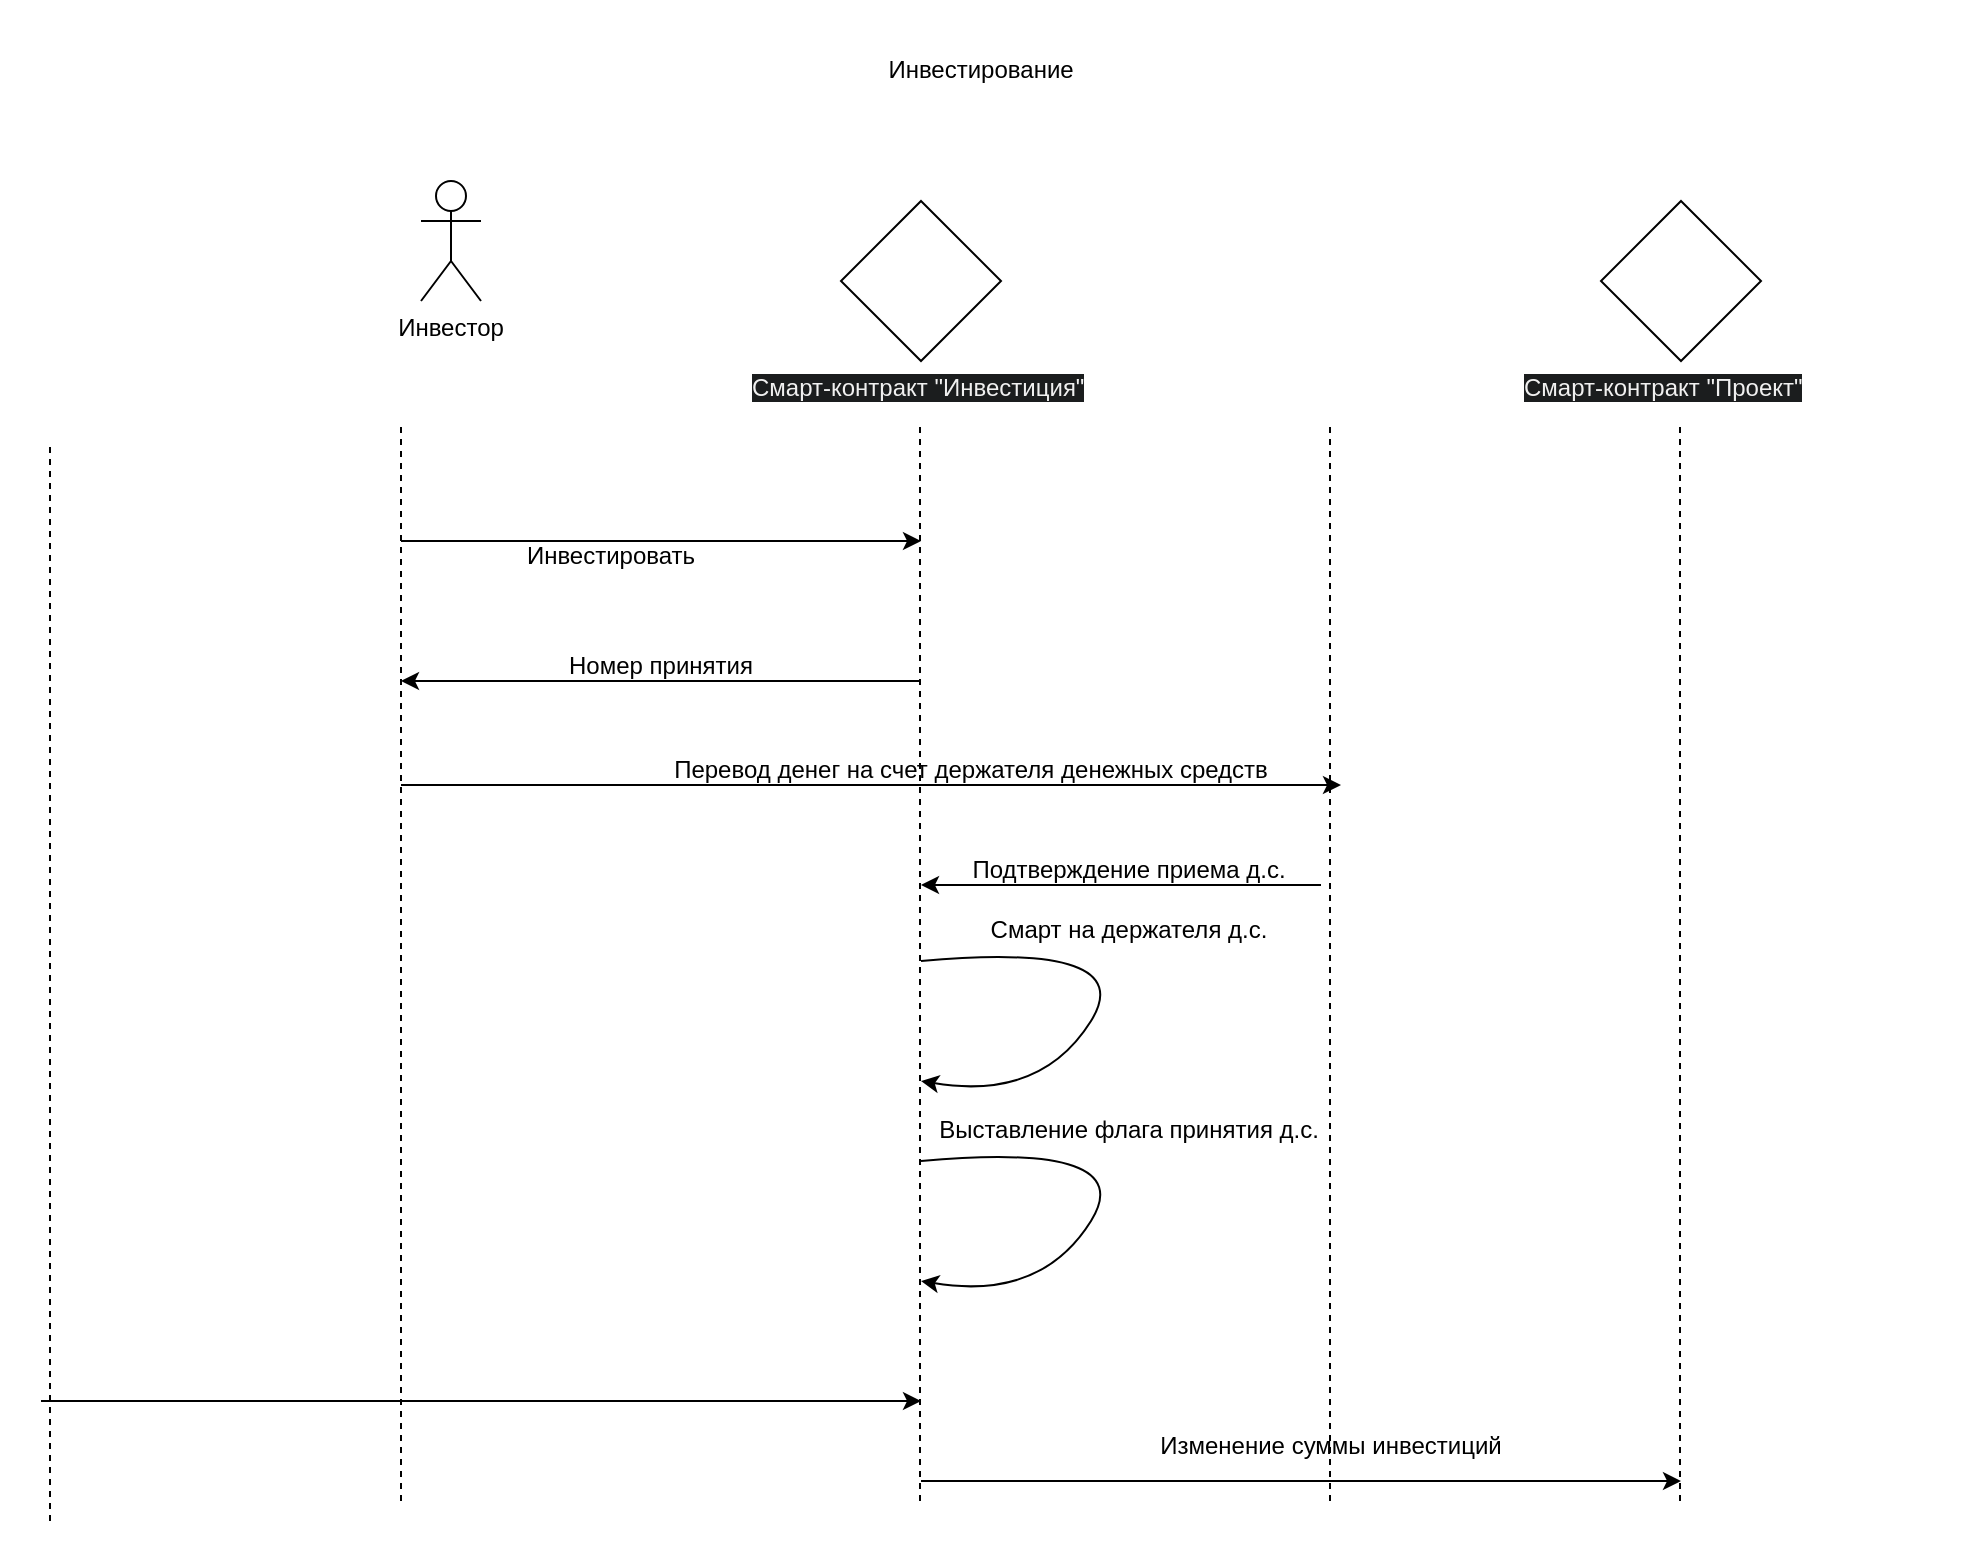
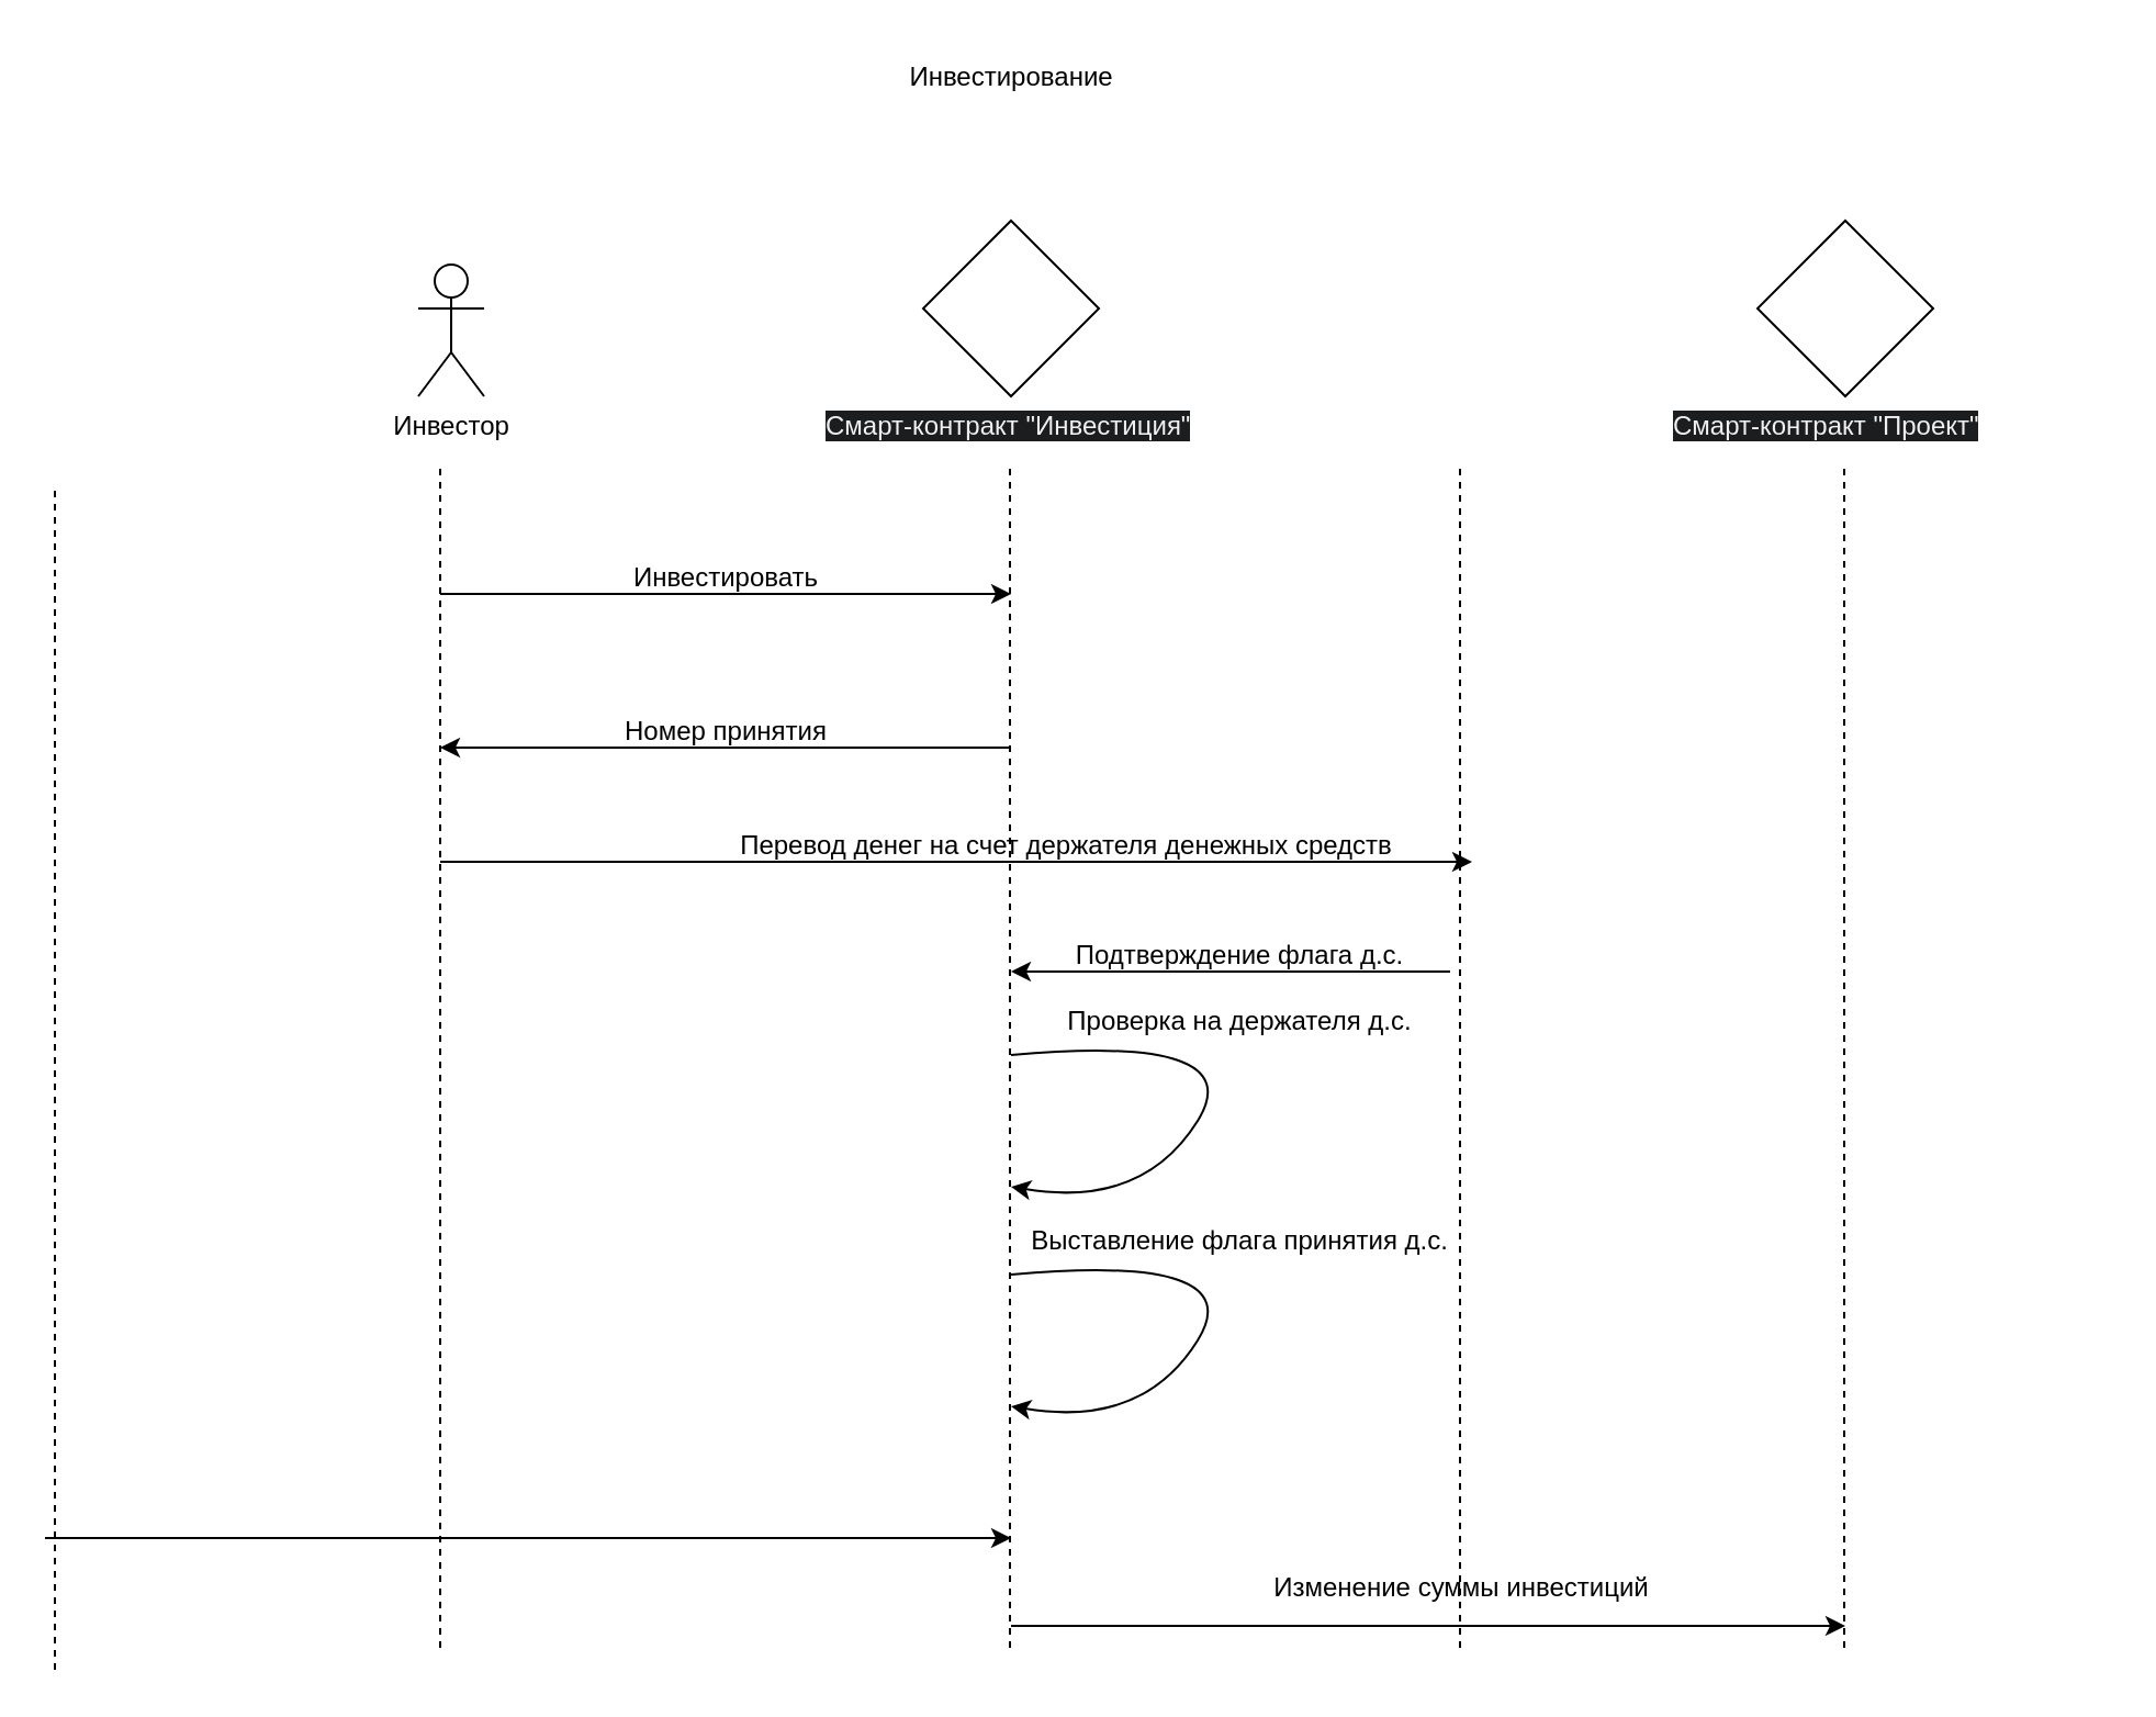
- <mxCell id="12" value="Инвестирование" style="text;html=1;align=center;verticalAlign=middle;resizable=0;points=[];autosize=1;strokeColor=none;fillColor=none;" vertex="1" parent="1"><mxGeometry x="430" y="20" width="120" height="30" as="geometry" /></mxCell>
+ <mxCell id="12" value="Инвестирование" style="text;html=1;align=center;verticalAlign=middle;resizable=0;points=[];autosize=1;strokeColor=none;fillColor=none;" vertex="1" parent="1"><mxGeometry x="400" width="120" height="30" as="geometry" y="20" /></mxCell>
- <mxCell id="2" value="Инвестор" style="shape=umlActor;verticalLabelPosition=bottom;verticalAlign=top;html=1;outlineConnect=0;" vertex="1" parent="1"><mxGeometry x="210" y="90" width="30" height="60" as="geometry" /></mxCell>
+ <mxCell id="2" value="Инвестор" style="shape=umlActor;verticalLabelPosition=bottom;verticalAlign=top;html=1;outlineConnect=0;" vertex="1" parent="1"><mxGeometry x="190" y="120" width="30" height="60" as="geometry" /></mxCell>
- <mxCell id="11" value="Инвестировать" style="text;html=1;align=center;verticalAlign=middle;resizable=0;points=[];autosize=1;strokeColor=none;fillColor=none;" vertex="1" parent="1"><mxGeometry x="250" y="263" width="110" height="30" as="geometry" /></mxCell>
+ <mxCell id="11" value="Инвестировать" style="text;html=1;align=center;verticalAlign=middle;resizable=0;points=[];autosize=1;strokeColor=none;fillColor=none;" vertex="1" parent="1"><mxGeometry x="275" y="248" width="110" height="30" as="geometry" /></mxCell>
- <mxCell id="19" value="Подтверждение приема д.с." style="text;html=1;align=center;verticalAlign=middle;resizable=0;points=[];autosize=1;strokeColor=none;fillColor=none;" vertex="1" parent="1"><mxGeometry x="474" y="420" width="180" height="30" as="geometry" /></mxCell>
+ <mxCell id="19" value="Подтверждение флага д.с." style="text;html=1;align=center;verticalAlign=middle;resizable=0;points=[];autosize=1;strokeColor=none;fillColor=none;" vertex="1" parent="1"><mxGeometry x="474" y="420" width="180" height="30" as="geometry" /></mxCell>
- <mxCell id="21" value="Смарт на держателя д.с." style="text;html=1;align=center;verticalAlign=middle;resizable=0;points=[];autosize=1;strokeColor=none;fillColor=none;" vertex="1" parent="1"><mxGeometry x="474" y="450" width="180" height="30" as="geometry" /></mxCell>
+ <mxCell id="21" value="Проверка на держателя д.с." style="text;html=1;align=center;verticalAlign=middle;resizable=0;points=[];autosize=1;strokeColor=none;fillColor=none;" vertex="1" parent="1"><mxGeometry x="474" y="450" width="180" height="30" as="geometry" /></mxCell>
